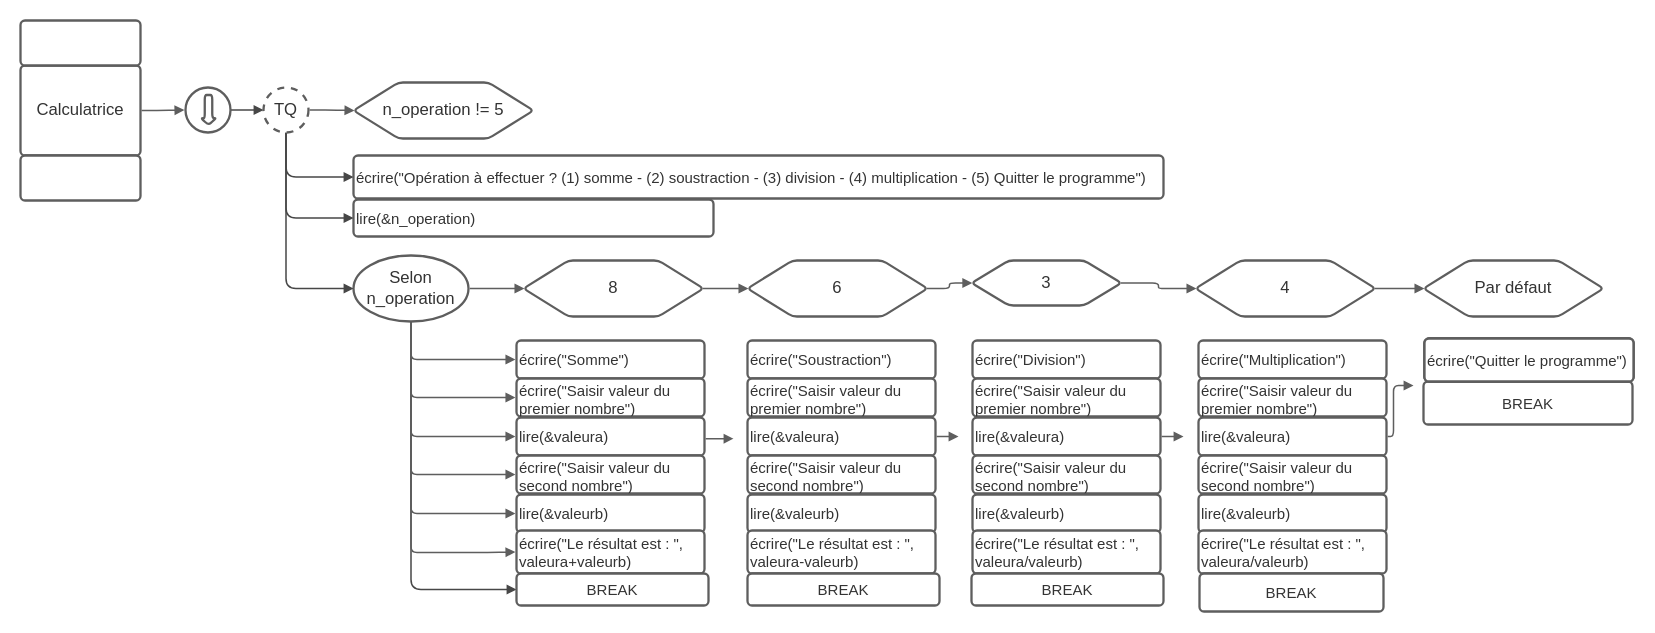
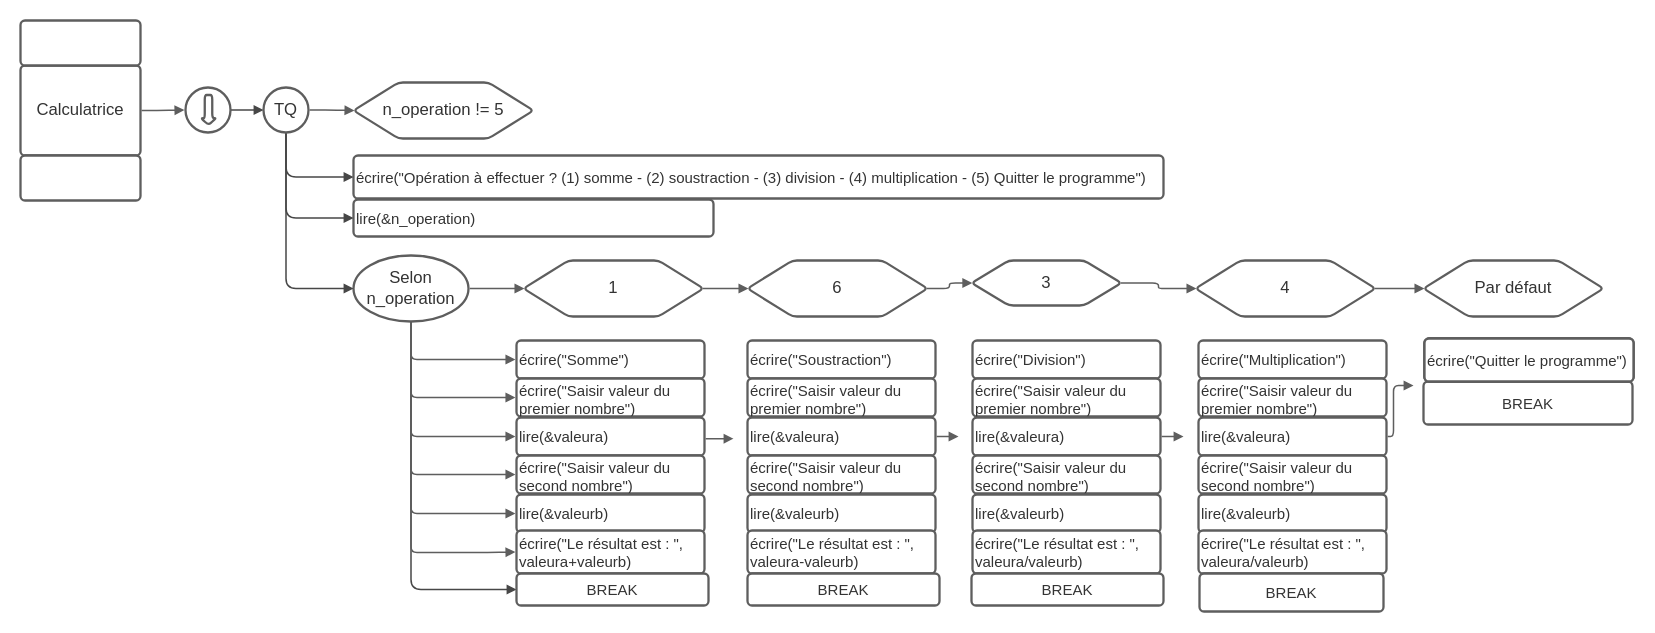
- <mxCell id="68" value="TQ" style="html=1;overflow=block;blockSpacing=1;whiteSpace=wrap;ellipse;whiteSpace=wrap;fontSize=16.7;fontColor=#333333;align=center;spacing=3.8;strokeColor=#5e5e5e;strokeOpacity=100;rounded=1;absoluteArcSize=1;arcSize=9;strokeWidth=2.3;dashed=1;" vertex="1" parent="1"><mxGeometry x="263" y="87" width="45" height="45" as="geometry" /></mxCell>
+ <mxCell id="68" value="TQ" style="html=1;overflow=block;blockSpacing=1;whiteSpace=wrap;ellipse;whiteSpace=wrap;fontSize=16.7;fontColor=#333333;align=center;spacing=3.8;strokeColor=#5e5e5e;strokeOpacity=100;rounded=1;absoluteArcSize=1;arcSize=9;strokeWidth=2.3;" vertex="1" parent="1"><mxGeometry x="263" y="87" width="45" height="45" as="geometry" /></mxCell>
- <mxCell id="13" value="8" style="html=1;overflow=block;blockSpacing=1;whiteSpace=wrap;shape=hexagon;perimeter=hexagonPerimeter2;whiteSpace=wrap;fontSize=16.7;fontColor=#333333;spacing=3.8;verticalAlign=middle;strokeColor=#5e5e5e;strokeOpacity=100;rounded=1;absoluteArcSize=1;arcSize=9;strokeWidth=2.3;" vertex="1" parent="1"><mxGeometry x="523" y="260" width="180" height="56" as="geometry" /></mxCell>
+ <mxCell id="13" value="1" style="html=1;overflow=block;blockSpacing=1;whiteSpace=wrap;shape=hexagon;perimeter=hexagonPerimeter2;whiteSpace=wrap;fontSize=16.7;fontColor=#333333;spacing=3.8;verticalAlign=middle;strokeColor=#5e5e5e;strokeOpacity=100;rounded=1;absoluteArcSize=1;arcSize=9;strokeWidth=2.3;" vertex="1" parent="1"><mxGeometry x="523" y="260" width="180" height="56" as="geometry" /></mxCell>
